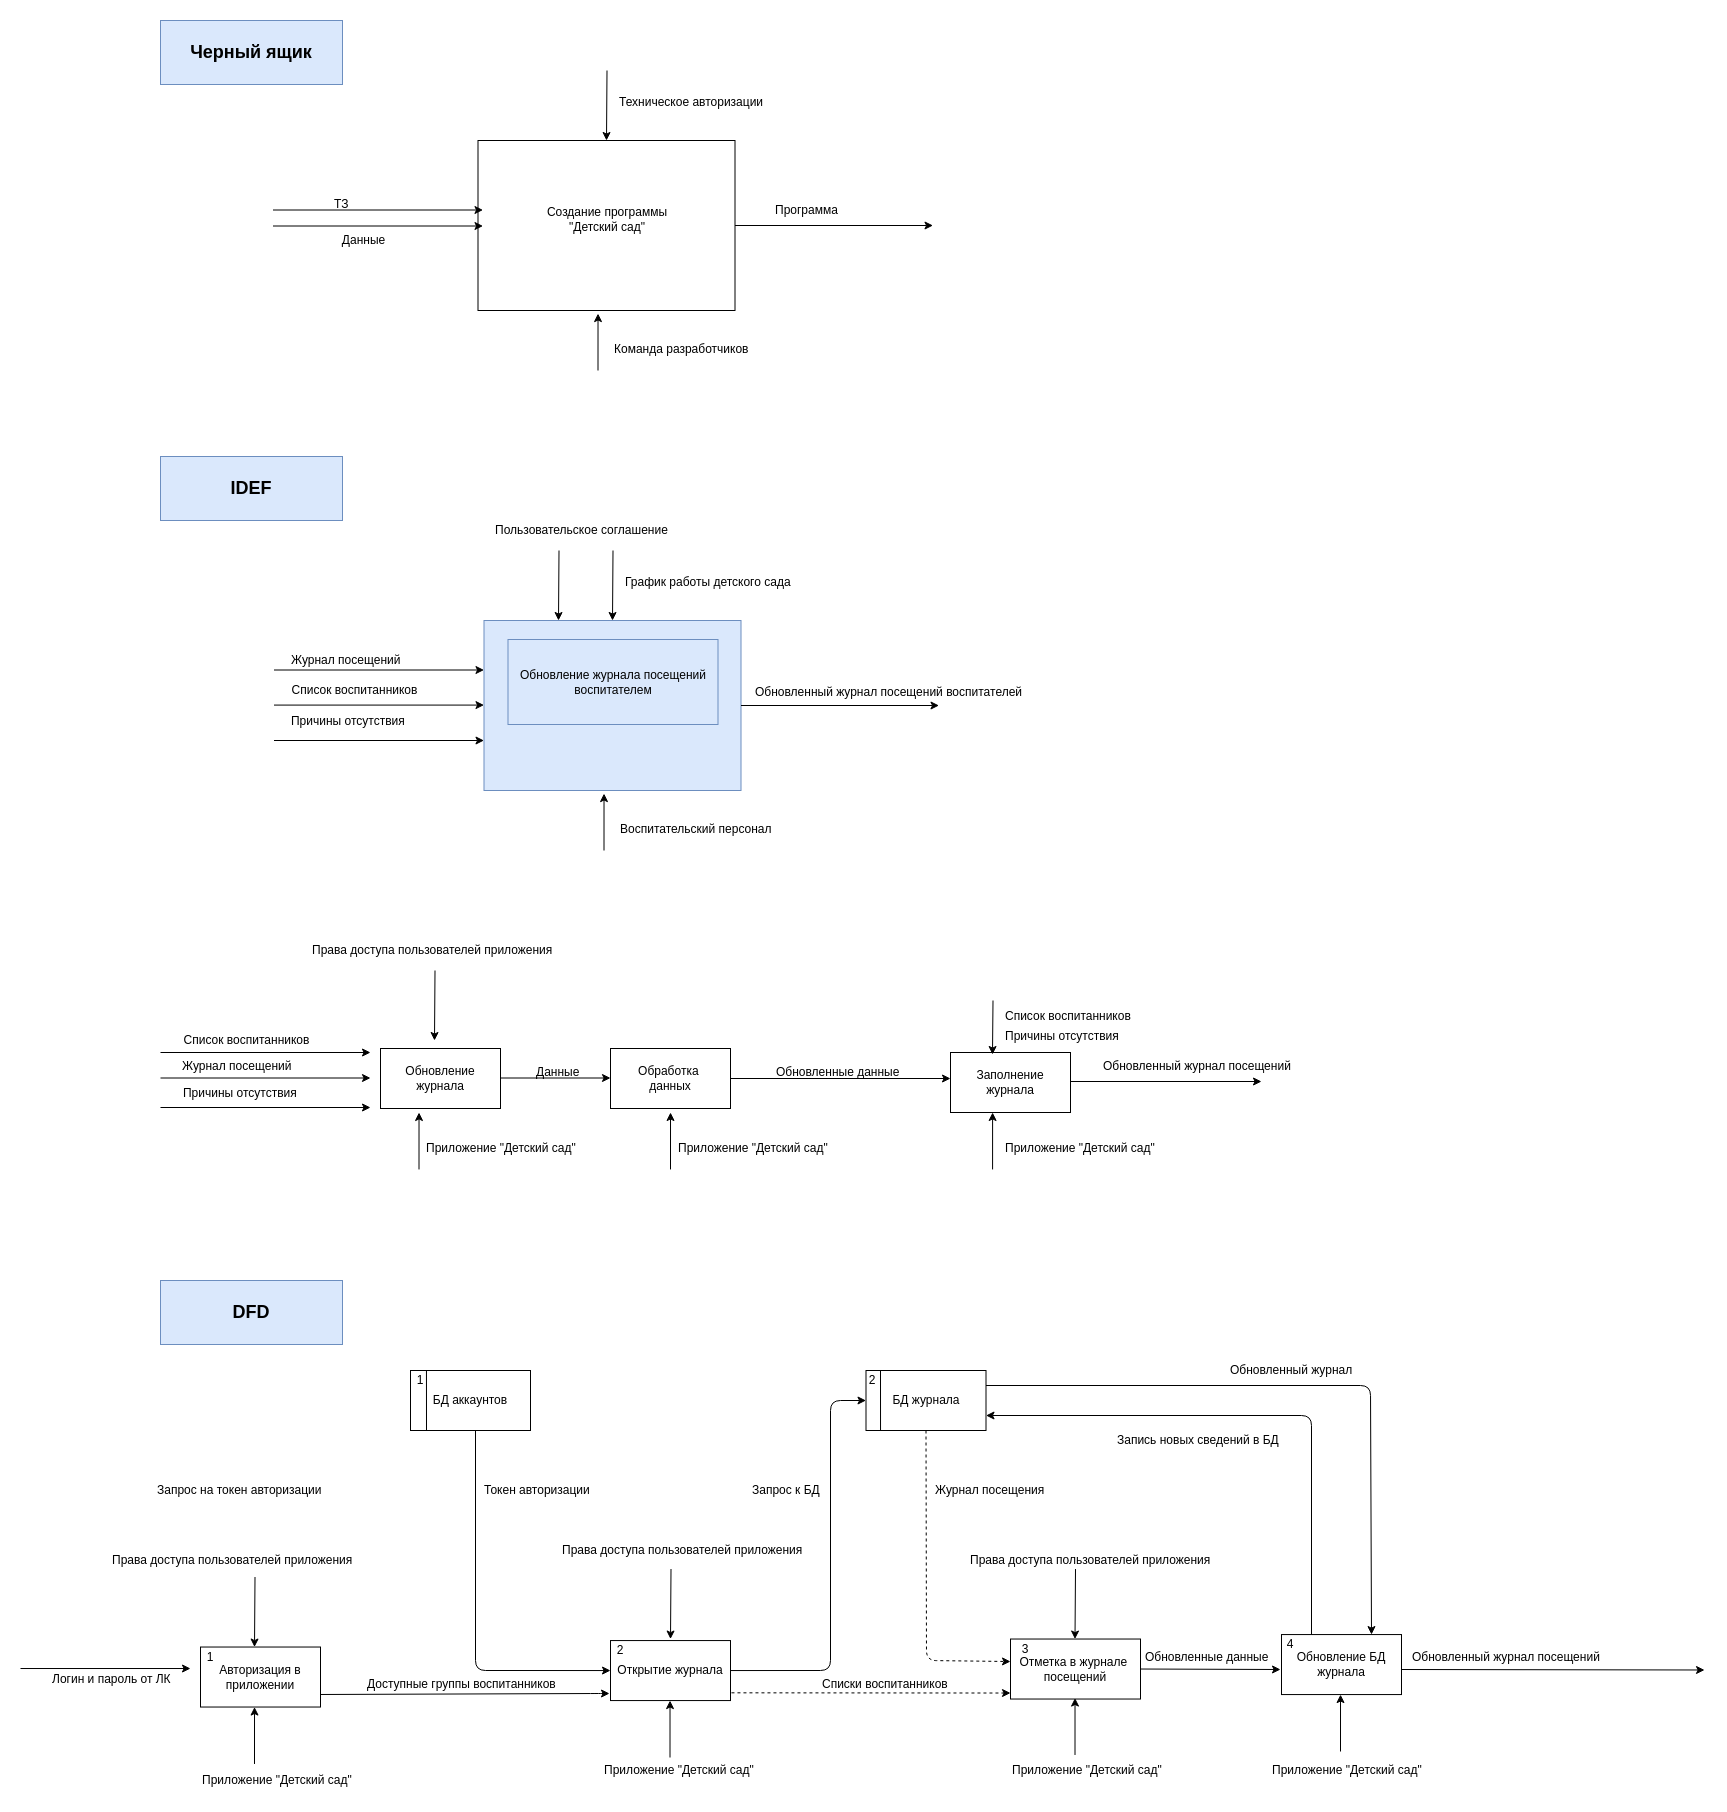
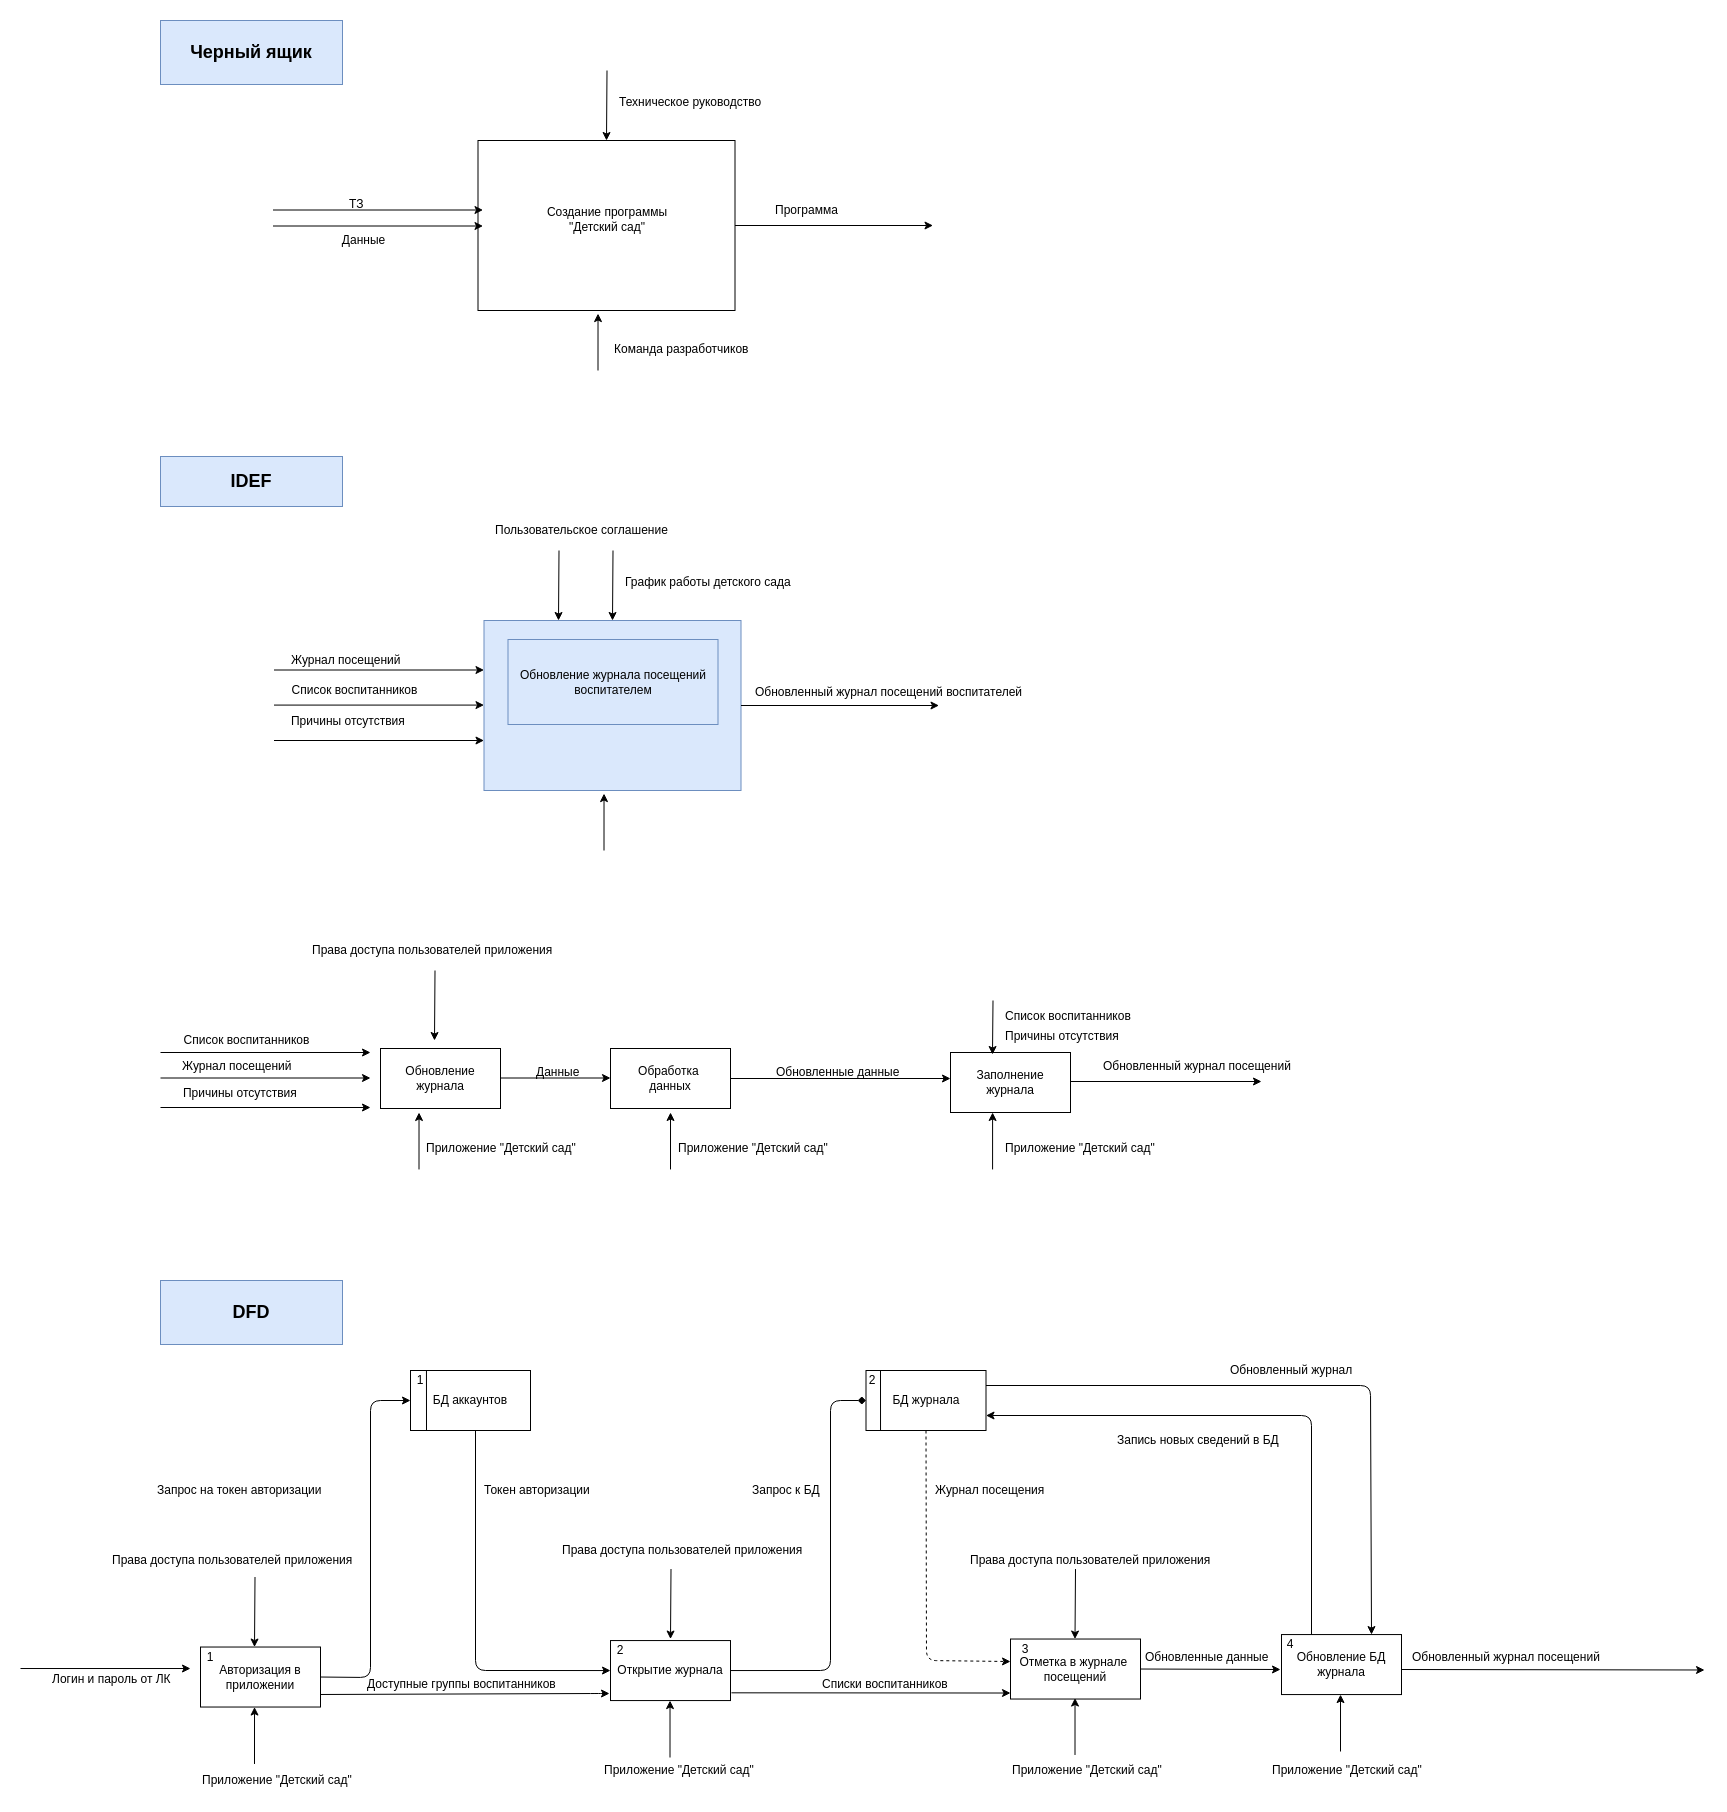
- <mxCell id="57" value="Техническое авторизации" style="text;html=1;resizable=0;points=[];autosize=1;align=left;verticalAlign=top;spacingTop=-4;" parent="1" vertex="1"><mxGeometry x="616.5" y="92" width="160" height="20" as="geometry" /></mxCell>
+ <mxCell id="57" value="Техническое руководство" style="text;html=1;resizable=0;points=[];autosize=1;align=left;verticalAlign=top;spacingTop=-4;" parent="1" vertex="1"><mxGeometry x="616.5" y="92" width="160" height="20" as="geometry" /></mxCell>
- <mxCell id="61" value="ТЗ" style="text;html=1;resizable=0;points=[];autosize=1;align=left;verticalAlign=top;spacingTop=-4;" parent="1" vertex="1"><mxGeometry x="331.5" y="193.5" width="30" height="20" as="geometry" /></mxCell>
+ <mxCell id="61" value="ТЗ" style="text;html=1;resizable=0;points=[];autosize=1;align=left;verticalAlign=top;spacingTop=-4;" parent="1" vertex="1"><mxGeometry x="346.5" y="193.5" width="30" height="20" as="geometry" /></mxCell>
- <mxCell id="65" value="IDEF" style="text;html=1;strokeColor=#6c8ebf;fillColor=#dae8fc;align=center;verticalAlign=middle;whiteSpace=wrap;rounded=0;fontSize=18;fontStyle=1" parent="1" vertex="1"><mxGeometry y="456" width="182" height="64" as="geometry" x="160" /></mxCell>
+ <mxCell id="65" value="IDEF" style="text;html=1;strokeColor=#6c8ebf;fillColor=#dae8fc;align=center;verticalAlign=middle;whiteSpace=wrap;rounded=0;fontSize=18;fontStyle=1" parent="1" vertex="1"><mxGeometry x="160" y="456" width="182" height="50" as="geometry" /></mxCell>
- <mxCell id="74" value="Воспитательский персонал" style="text;html=1;resizable=0;points=[];autosize=1;align=left;verticalAlign=top;spacingTop=-4;" vertex="1" parent="1"><mxGeometry x="617.5" y="819" width="170" height="20" as="geometry" /></mxCell>
- <mxCell id="17" value="" style="endArrow=classic;html=1;exitX=1;exitY=0.5;exitDx=0;exitDy=0;entryX=0;entryY=0.5;entryDx=0;entryDy=0;" parent="1" source="13" target="37" edge="1"><mxGeometry width="50" height="50" relative="1" as="geometry"><mxPoint x="867" y="1670.06" as="sourcePoint" /><mxPoint x="774.5" y="1680.06" as="targetPoint" /><Array as="points"><mxPoint x="830" y="1670" /><mxPoint x="830" y="1400" /></Array></mxGeometry></mxCell>
+ <mxCell id="17" value="" style="endArrow=diamond;html=1;exitX=1;exitY=0.5;exitDx=0;exitDy=0;entryX=0;entryY=0.5;entryDx=0;entryDy=0;" parent="1" source="13" target="37" edge="1"><mxGeometry width="50" height="50" relative="1" as="geometry"><mxPoint x="867" y="1670.06" as="sourcePoint" /><mxPoint x="774.5" y="1680.06" as="targetPoint" /><Array as="points"><mxPoint x="830" y="1670" /><mxPoint x="830" y="1400" /></Array></mxGeometry></mxCell>
+ <mxCell id="10" value="" style="endArrow=classic;html=1;exitX=1;exitY=0.5;exitDx=0;exitDy=0;entryX=0;entryY=0.5;entryDx=0;entryDy=0;" parent="1" source="2" target="34" edge="1"><mxGeometry width="50" height="50" relative="1" as="geometry"><mxPoint x="370" y="1667" as="sourcePoint" /><mxPoint x="370" y="1400" as="targetPoint" /><Array as="points"><mxPoint x="370" y="1677" /><mxPoint x="370" y="1400" /></Array></mxGeometry></mxCell>
- <mxCell id="33" value="" style="endArrow=classic;html=1;entryX=0;entryY=0.9;entryDx=0;entryDy=0;entryPerimeter=0;exitX=1.008;exitY=0.871;exitDx=0;exitDy=0;exitPerimeter=0;dashed=1;" parent="1" source="13" target="5" edge="1"><mxGeometry width="50" height="50" relative="1" as="geometry"><mxPoint x="750" y="1700" as="sourcePoint" /><mxPoint x="1010.5" y="1694.06" as="targetPoint" /></mxGeometry></mxCell>
+ <mxCell id="33" value="" style="endArrow=classic;html=1;entryX=0;entryY=0.9;entryDx=0;entryDy=0;entryPerimeter=0;exitX=1.008;exitY=0.871;exitDx=0;exitDy=0;exitPerimeter=0;" parent="1" source="13" target="5" edge="1"><mxGeometry width="50" height="50" relative="1" as="geometry"><mxPoint x="750" y="1700" as="sourcePoint" /><mxPoint x="1010.5" y="1694.06" as="targetPoint" /></mxGeometry></mxCell>
